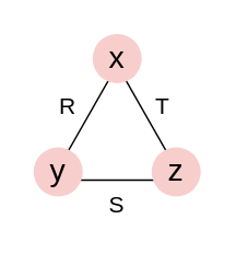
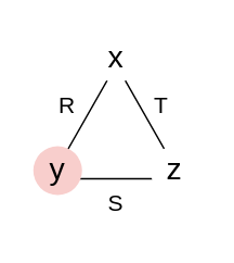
- <mxCell id="3" value="x" style="ellipse;whiteSpace=wrap;html=1;aspect=fixed;fillColor=#f8cecc;fontSize=19;strokeColor=none;" vertex="1" parent="1"><mxGeometry x="56" y="20" width="30" height="30" as="geometry" /></mxCell>
+ <mxCell id="3" value="x" style="ellipse;whiteSpace=wrap;html=1;aspect=fixed;fillColor=#ffffff;fontSize=19;strokeColor=none;" vertex="1" parent="1"><mxGeometry x="56" y="20" width="30" height="30" as="geometry" /></mxCell>
- <mxCell id="5" value="z" style="ellipse;whiteSpace=wrap;html=1;aspect=fixed;fillColor=#f8cecc;fontSize=19;strokeColor=none;" vertex="1" parent="1"><mxGeometry x="92" y="89" width="30" height="30" as="geometry" /></mxCell>
+ <mxCell id="5" value="z" style="ellipse;whiteSpace=wrap;html=1;aspect=fixed;fillColor=#ffffff;fontSize=19;strokeColor=none;" vertex="1" parent="1"><mxGeometry x="92" y="89" width="30" height="30" as="geometry" /></mxCell>
